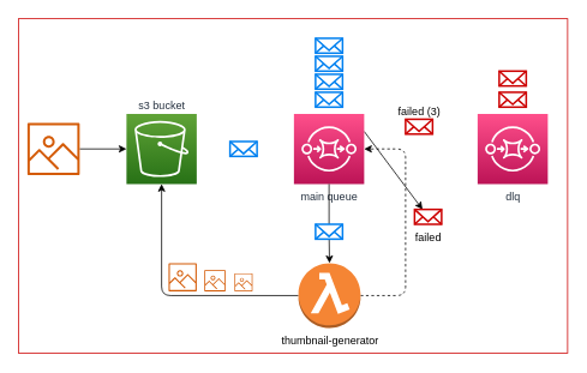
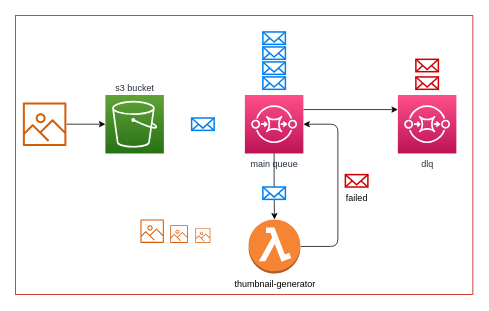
- <mxCell id="23" value="failed (3)" style="html=1;verticalLabelPosition=top;align=center;labelBackgroundColor=#ffffff;verticalAlign=bottom;strokeWidth=2;strokeColor=#CC0000;shadow=0;dashed=0;shape=mxgraph.ios7.icons.mail;labelPosition=center;" vertex="1" parent="1"><mxGeometry x="450" y="131.75" width="30" height="16.5" as="geometry" /></mxCell>
- <mxCell id="5" style="edgeStyle=none;html=1;exitX=1;exitY=0.25;exitDx=0;exitDy=0;exitPerimeter=0;" edge="1" parent="1" source="6" target="20"><mxGeometry relative="1" as="geometry" /></mxCell>
+ <mxCell id="5" style="edgeStyle=none;html=1;exitX=1;exitY=0.25;exitDx=0;exitDy=0;exitPerimeter=0;entryX=0;entryY=0.25;entryDx=0;entryDy=0;entryPerimeter=0;" edge="1" parent="1" source="6" target="26"><mxGeometry relative="1" as="geometry" /></mxCell>
- <mxCell id="8" style="edgeStyle=none;html=1;entryX=1;entryY=0.5;entryDx=0;entryDy=0;entryPerimeter=0;dashed=1;" edge="1" parent="1" source="9" target="6"><mxGeometry relative="1" as="geometry"><Array as="points"><mxPoint x="450" y="327.75" /><mxPoint x="450" y="164.75" /></Array></mxGeometry></mxCell>
+ <mxCell id="8" style="edgeStyle=none;html=1;entryX=1;entryY=0.5;entryDx=0;entryDy=0;entryPerimeter=0;" edge="1" parent="1" source="9" target="6"><mxGeometry relative="1" as="geometry"><Array as="points"><mxPoint x="450" y="327.75" /><mxPoint x="450" y="164.75" /></Array></mxGeometry></mxCell>
- <mxCell id="7" style="edgeStyle=none;html=1;entryX=0.5;entryY=1;entryDx=0;entryDy=0;entryPerimeter=0;" parent="1" source="9" target="3" edge="1"><mxGeometry relative="1" as="geometry"><Array as="points"><mxPoint x="179" y="327.75" /></Array></mxGeometry></mxCell>
